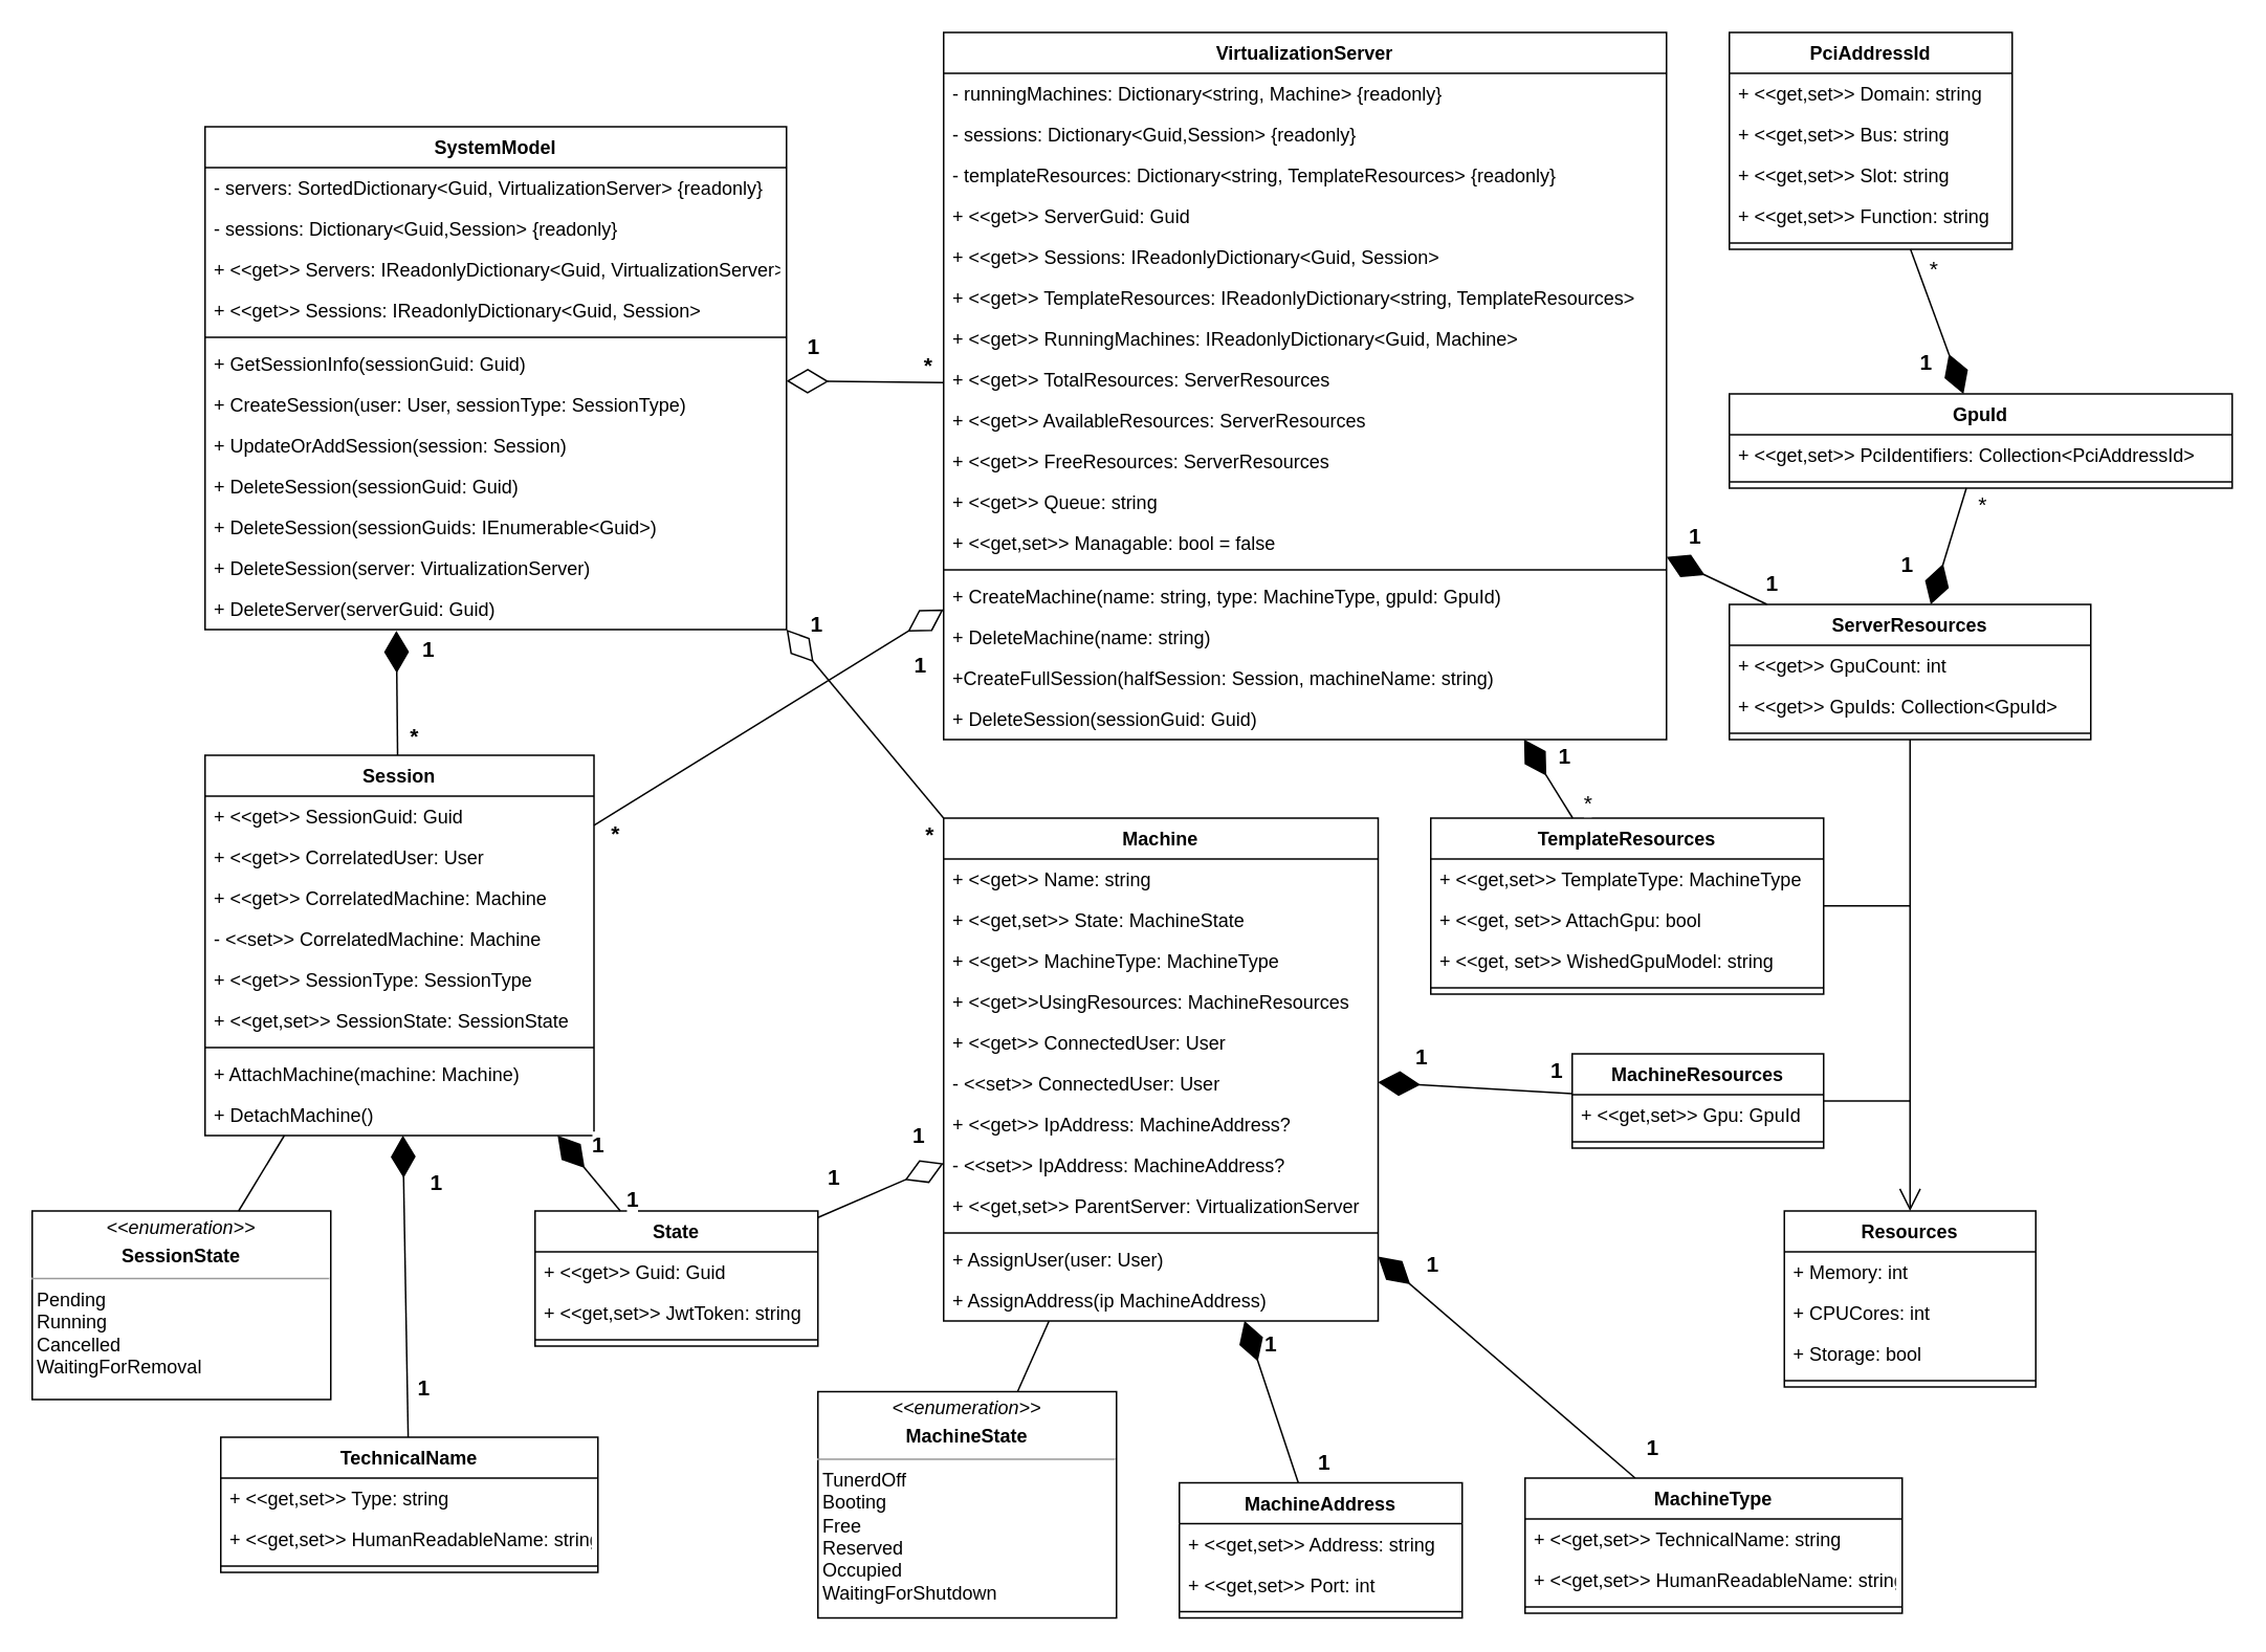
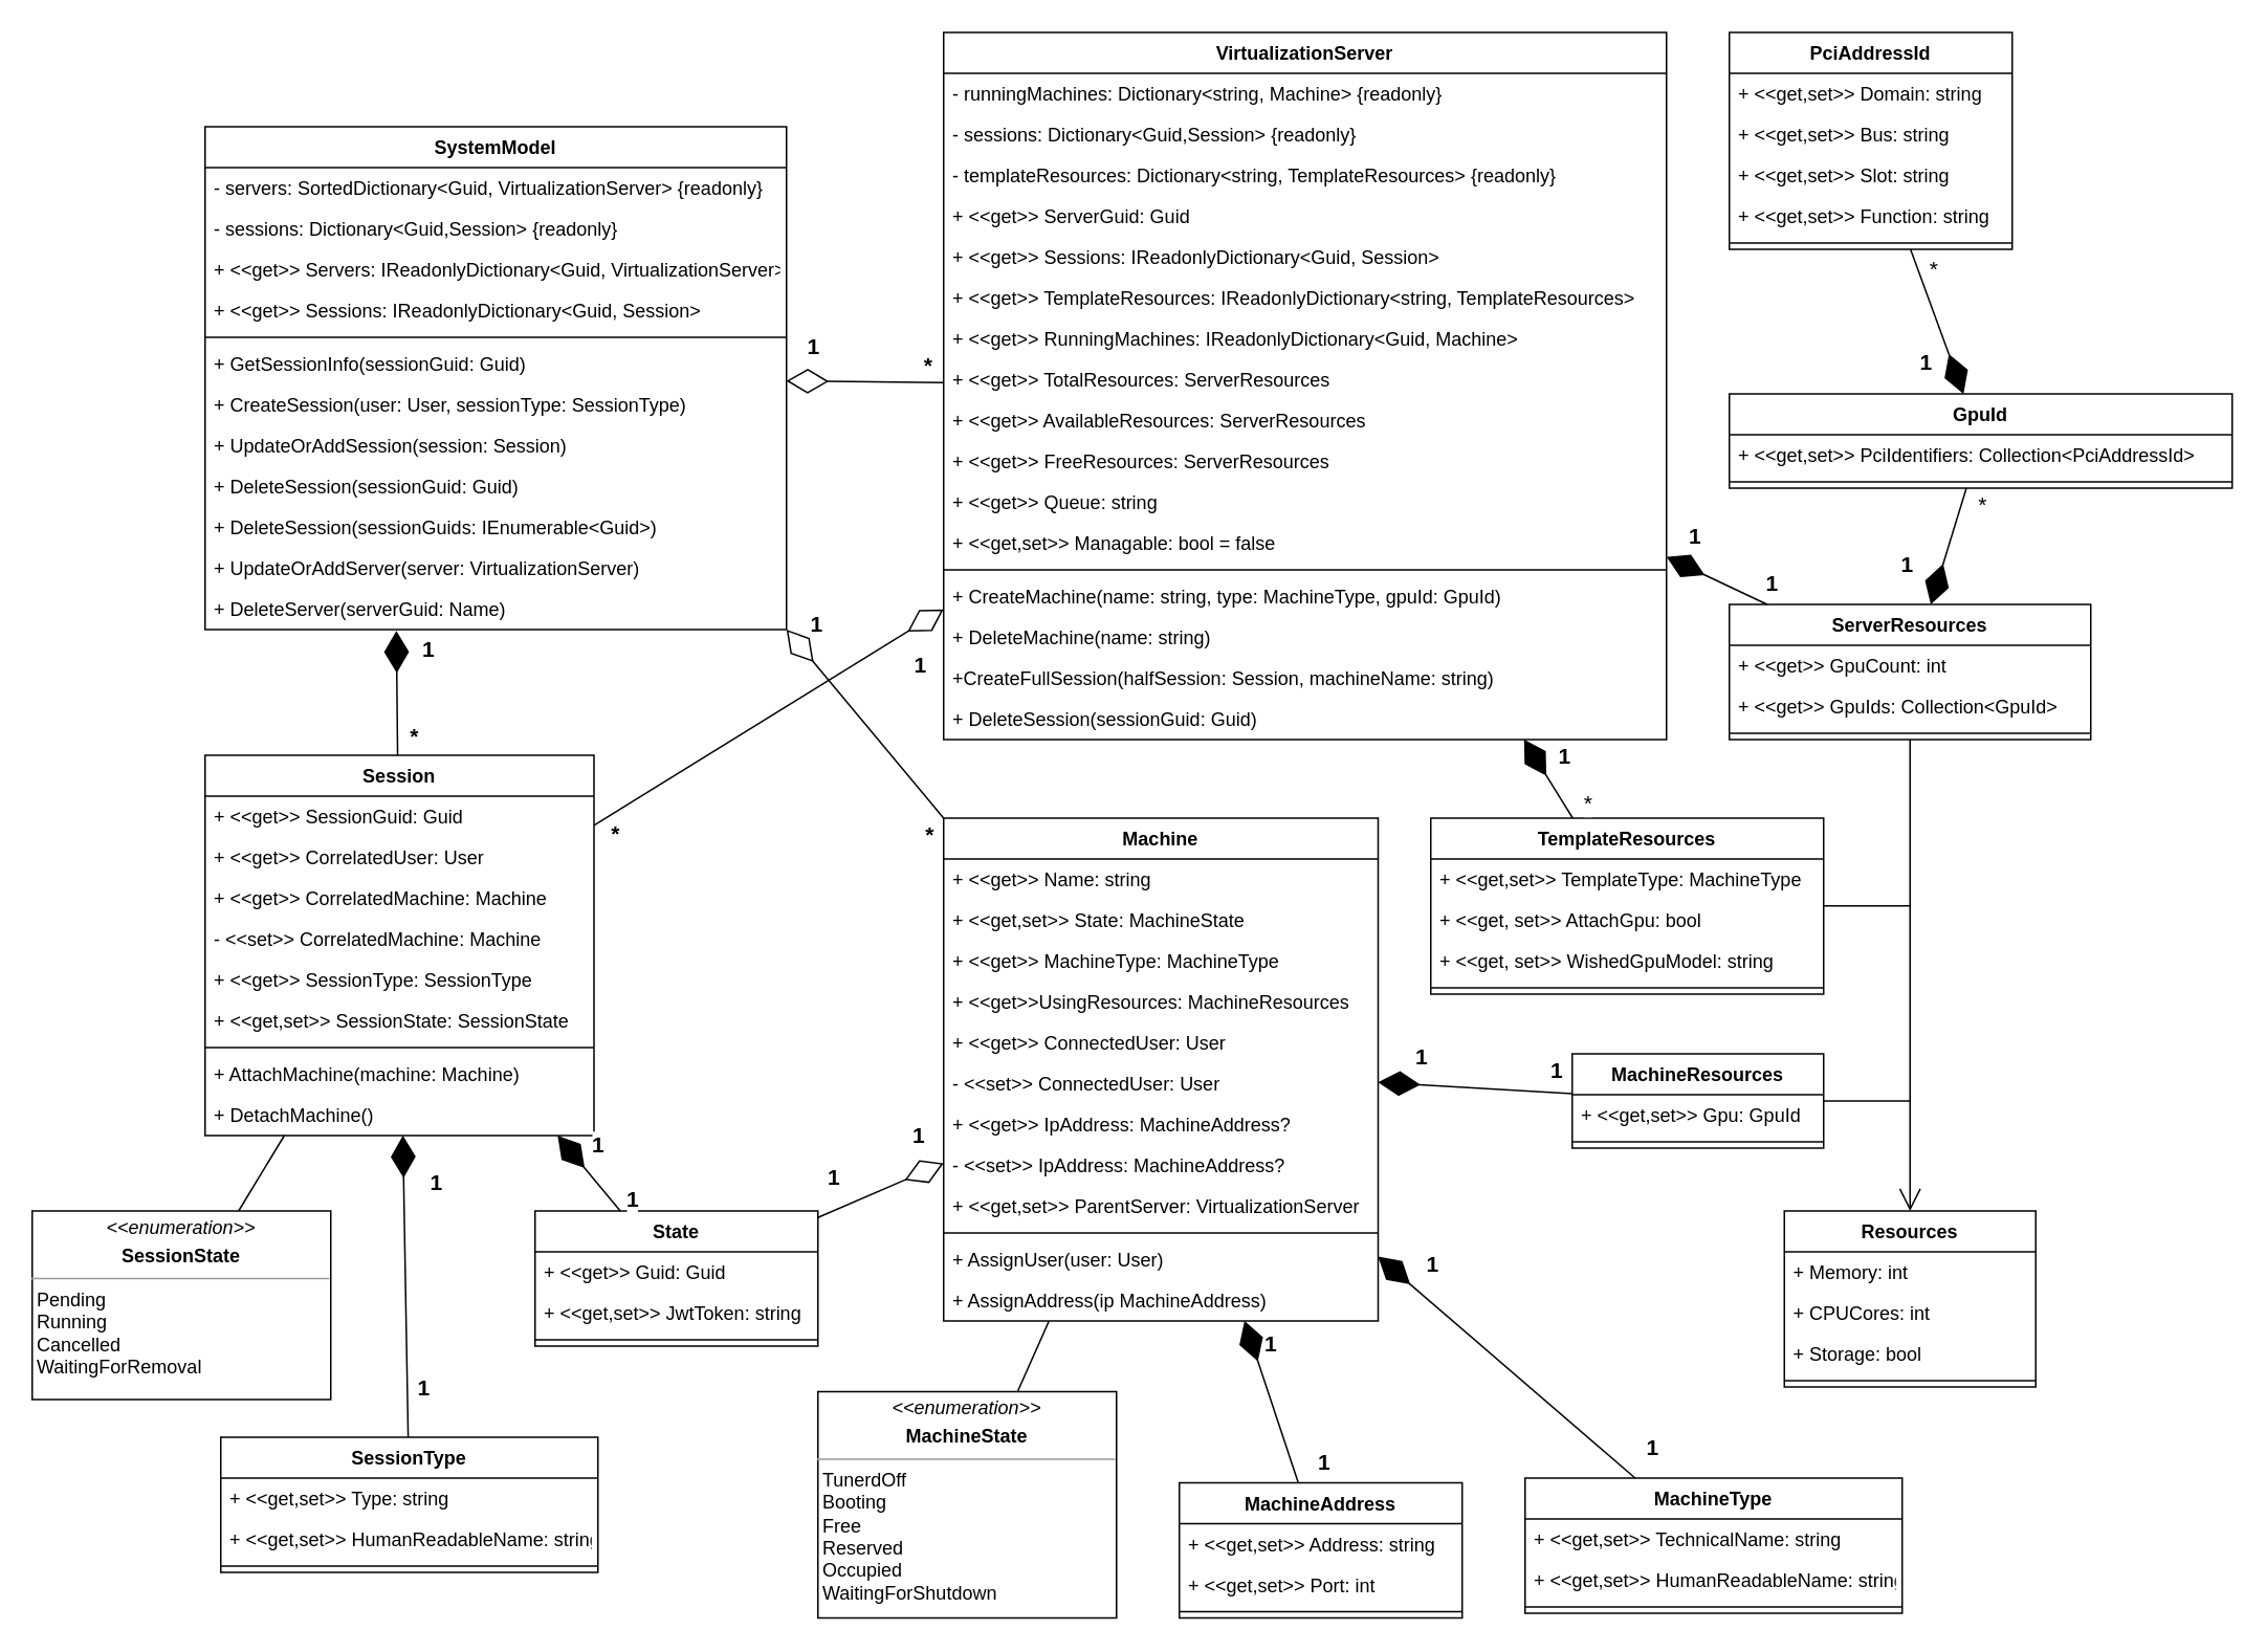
- <mxCell id="13" value="+ DeleteSession(server: VirtualizationServer)" style="text;strokeColor=none;fillColor=none;align=left;verticalAlign=top;spacingLeft=4;spacingRight=4;overflow=hidden;rotatable=0;points=[[0,0.5],[1,0.5]];portConstraint=eastwest;" parent="2" vertex="1"><mxGeometry y="268" width="370" height="26" as="geometry" /></mxCell>
+ <mxCell id="13" value="+ UpdateOrAddServer(server: VirtualizationServer)" style="text;strokeColor=none;fillColor=none;align=left;verticalAlign=top;spacingLeft=4;spacingRight=4;overflow=hidden;rotatable=0;points=[[0,0.5],[1,0.5]];portConstraint=eastwest;" parent="2" vertex="1"><mxGeometry y="268" width="370" height="26" as="geometry" /></mxCell>
- <mxCell id="14" value="+ DeleteServer(serverGuid: Guid)" style="text;strokeColor=none;fillColor=none;align=left;verticalAlign=top;spacingLeft=4;spacingRight=4;overflow=hidden;rotatable=0;points=[[0,0.5],[1,0.5]];portConstraint=eastwest;" parent="2" vertex="1"><mxGeometry y="294" width="370" height="26" as="geometry" /></mxCell>
+ <mxCell id="14" value="+ DeleteServer(serverGuid: Name)" style="text;strokeColor=none;fillColor=none;align=left;verticalAlign=top;spacingLeft=4;spacingRight=4;overflow=hidden;rotatable=0;points=[[0,0.5],[1,0.5]];portConstraint=eastwest;" parent="2" vertex="1"><mxGeometry y="294" width="370" height="26" as="geometry" /></mxCell>
- <mxCell id="91" value="TechnicalName" style="swimlane;fontStyle=1;align=center;verticalAlign=top;childLayout=stackLayout;horizontal=1;startSize=26;horizontalStack=0;resizeParent=1;resizeParentMax=0;resizeLast=0;collapsible=1;marginBottom=0;fontSize=12;" parent="1" vertex="1"><mxGeometry x="140" y="914" width="240" height="86" as="geometry" /></mxCell>
+ <mxCell id="91" value="SessionType" style="swimlane;fontStyle=1;align=center;verticalAlign=top;childLayout=stackLayout;horizontal=1;startSize=26;horizontalStack=0;resizeParent=1;resizeParentMax=0;resizeLast=0;collapsible=1;marginBottom=0;fontSize=12;" parent="1" vertex="1"><mxGeometry x="140" y="914" width="240" height="86" as="geometry" /></mxCell>
